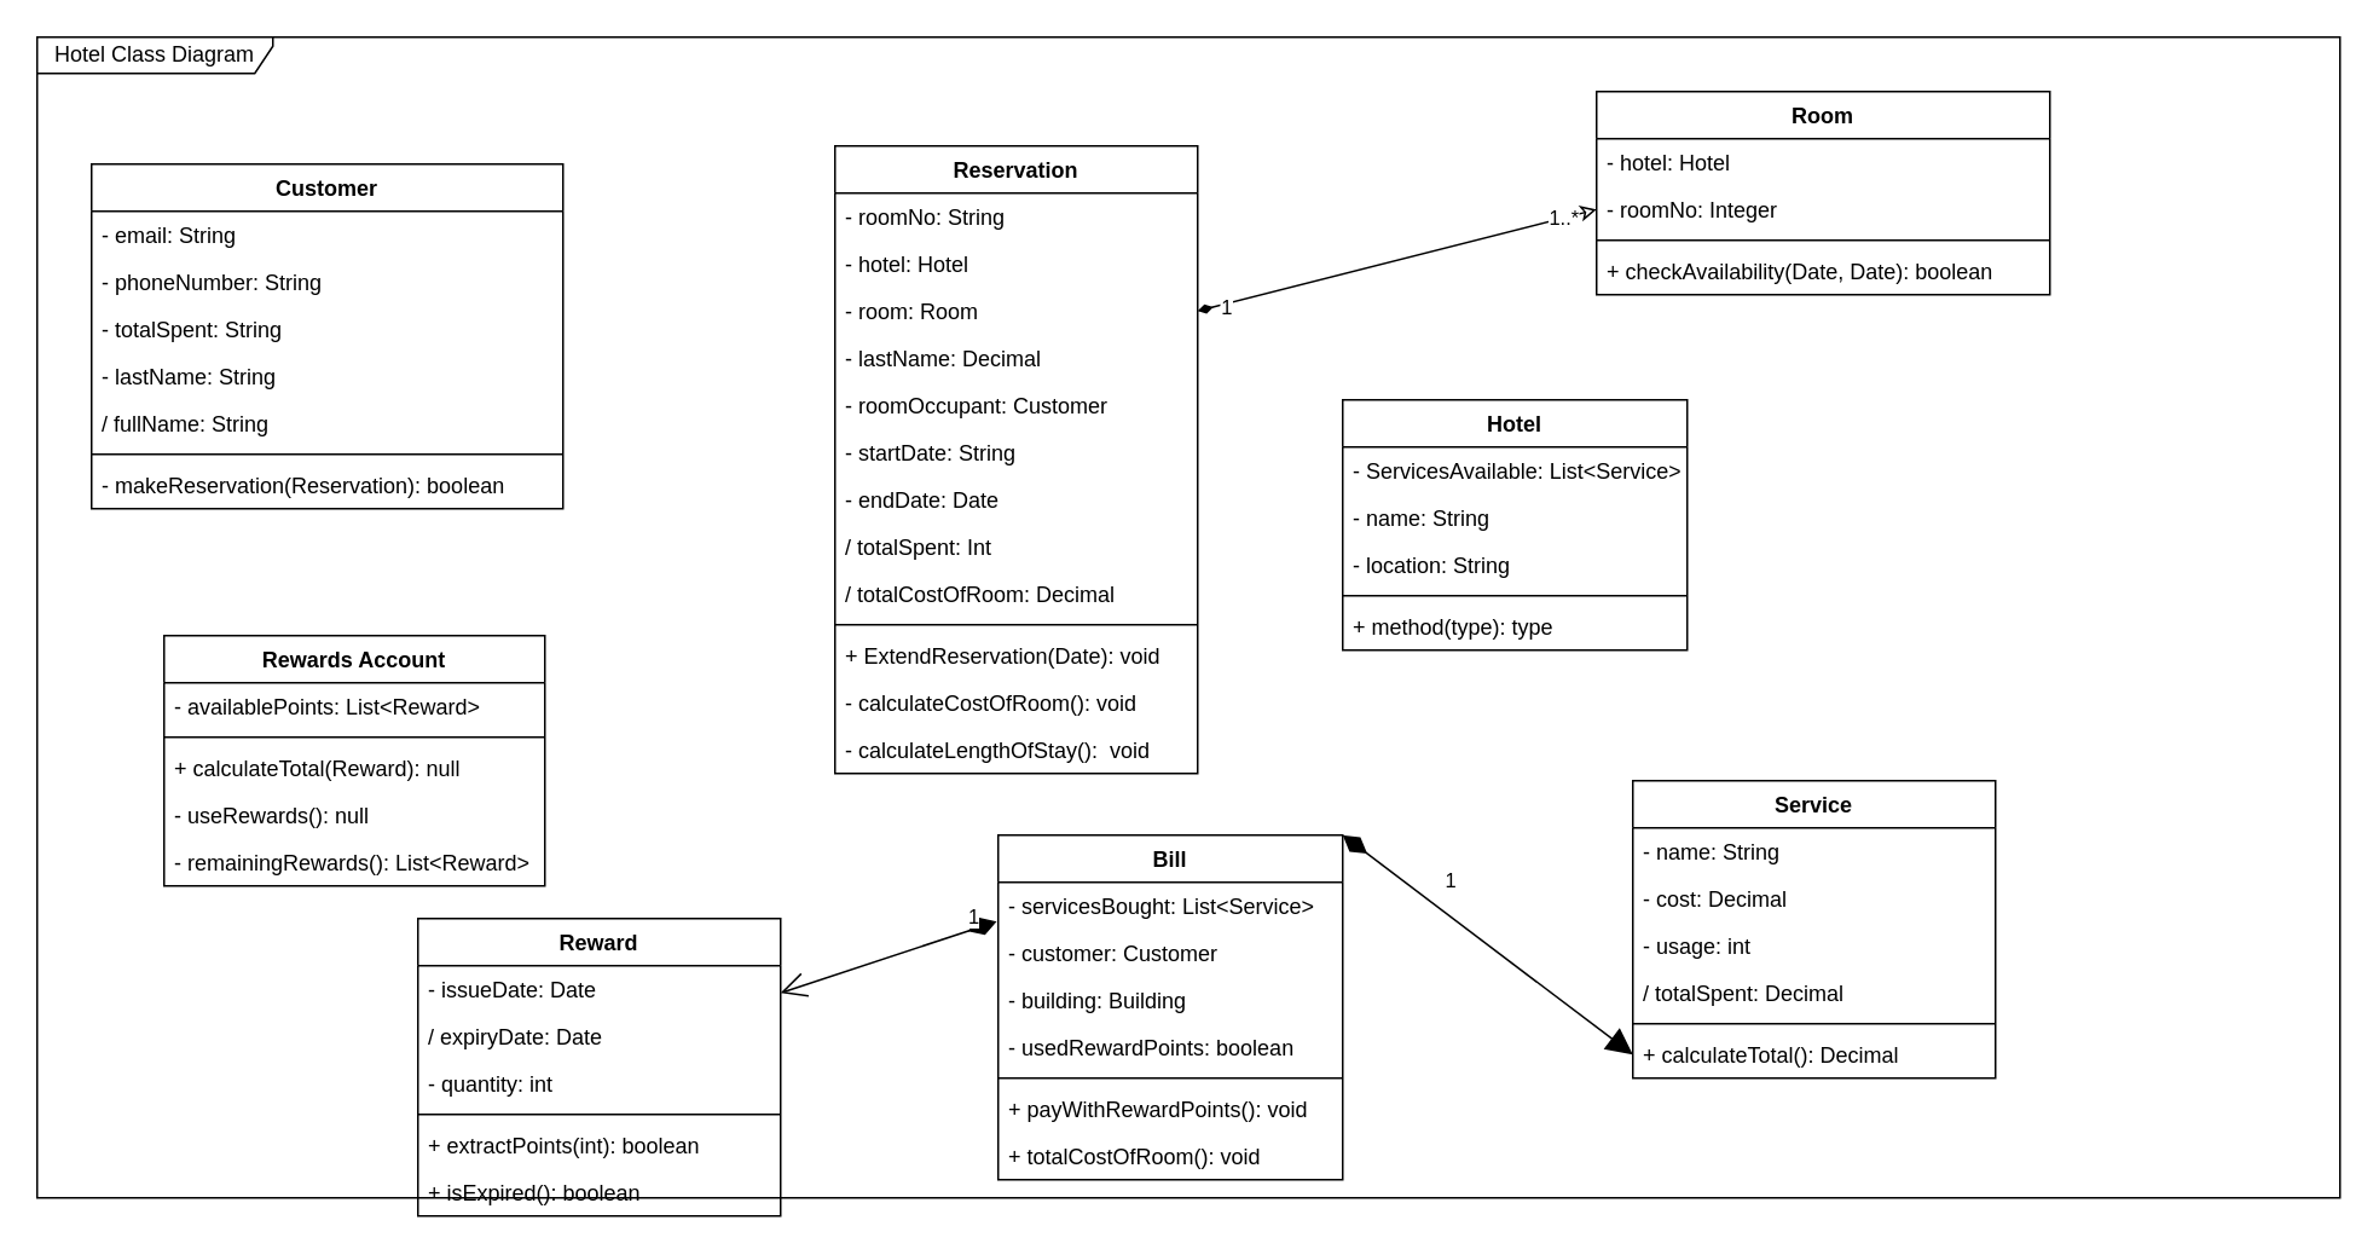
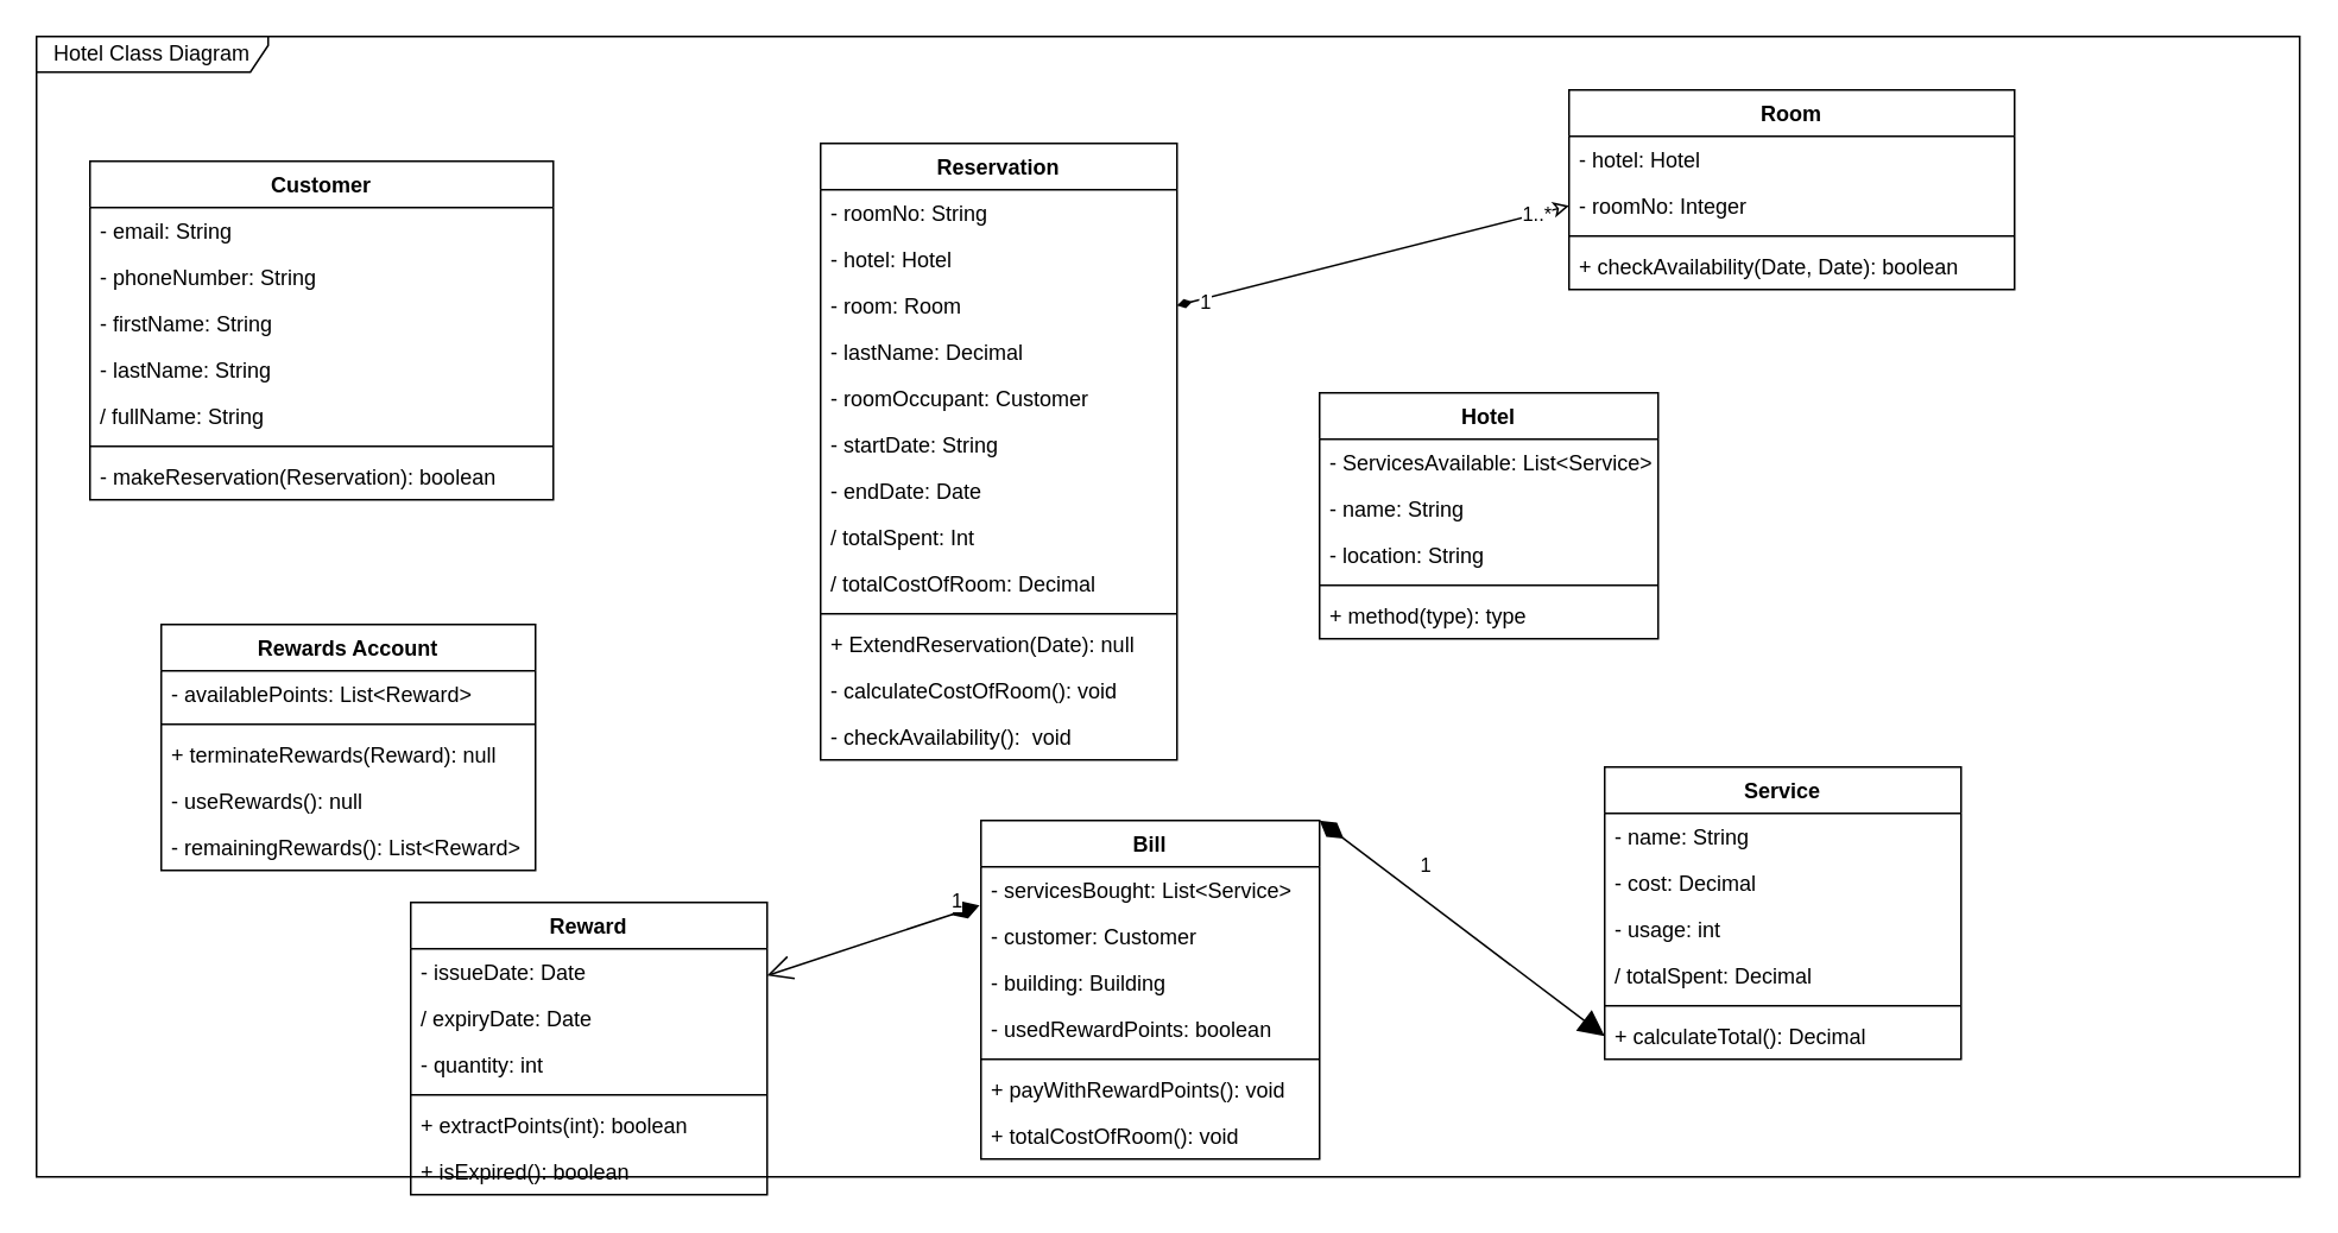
- <mxCell id="6" value="- totalSpent: String" style="text;strokeColor=none;fillColor=none;align=left;verticalAlign=top;spacingLeft=4;spacingRight=4;overflow=hidden;rotatable=0;points=[[0,0.5],[1,0.5]];portConstraint=eastwest;" vertex="1" parent="3"><mxGeometry y="78" width="260" height="26" as="geometry" /></mxCell>
+ <mxCell id="6" value="- firstName: String" style="text;strokeColor=none;fillColor=none;align=left;verticalAlign=top;spacingLeft=4;spacingRight=4;overflow=hidden;rotatable=0;points=[[0,0.5],[1,0.5]];portConstraint=eastwest;" vertex="1" parent="3"><mxGeometry y="78" width="260" height="26" as="geometry" /></mxCell>
- <mxCell id="22" value="+ ExtendReservation(Date): void" style="text;strokeColor=none;fillColor=none;align=left;verticalAlign=top;spacingLeft=4;spacingRight=4;overflow=hidden;rotatable=0;points=[[0,0.5],[1,0.5]];portConstraint=eastwest;" parent="11" vertex="1"><mxGeometry y="268" width="200" height="26" as="geometry" /></mxCell>
+ <mxCell id="22" value="+ ExtendReservation(Date): null" style="text;strokeColor=none;fillColor=none;align=left;verticalAlign=top;spacingLeft=4;spacingRight=4;overflow=hidden;rotatable=0;points=[[0,0.5],[1,0.5]];portConstraint=eastwest;" parent="11" vertex="1"><mxGeometry y="268" width="200" height="26" as="geometry" /></mxCell>
- <mxCell id="24" value="- calculateLengthOfStay():  void" style="text;strokeColor=none;fillColor=none;align=left;verticalAlign=top;spacingLeft=4;spacingRight=4;overflow=hidden;rotatable=0;points=[[0,0.5],[1,0.5]];portConstraint=eastwest;" vertex="1" parent="11"><mxGeometry y="320" width="200" height="26" as="geometry" /></mxCell>
+ <mxCell id="24" value="- checkAvailability():  void" style="text;strokeColor=none;fillColor=none;align=left;verticalAlign=top;spacingLeft=4;spacingRight=4;overflow=hidden;rotatable=0;points=[[0,0.5],[1,0.5]];portConstraint=eastwest;" vertex="1" parent="11"><mxGeometry y="320" width="200" height="26" as="geometry" /></mxCell>
- <mxCell id="50" value="+ calculateTotal(Reward): null" style="text;strokeColor=none;fillColor=none;align=left;verticalAlign=top;spacingLeft=4;spacingRight=4;overflow=hidden;rotatable=0;points=[[0,0.5],[1,0.5]];portConstraint=eastwest;" parent="47" vertex="1"><mxGeometry y="60" width="210" height="26" as="geometry" /></mxCell>
+ <mxCell id="50" value="+ terminateRewards(Reward): null" style="text;strokeColor=none;fillColor=none;align=left;verticalAlign=top;spacingLeft=4;spacingRight=4;overflow=hidden;rotatable=0;points=[[0,0.5],[1,0.5]];portConstraint=eastwest;" parent="47" vertex="1"><mxGeometry y="60" width="210" height="26" as="geometry" /></mxCell>
